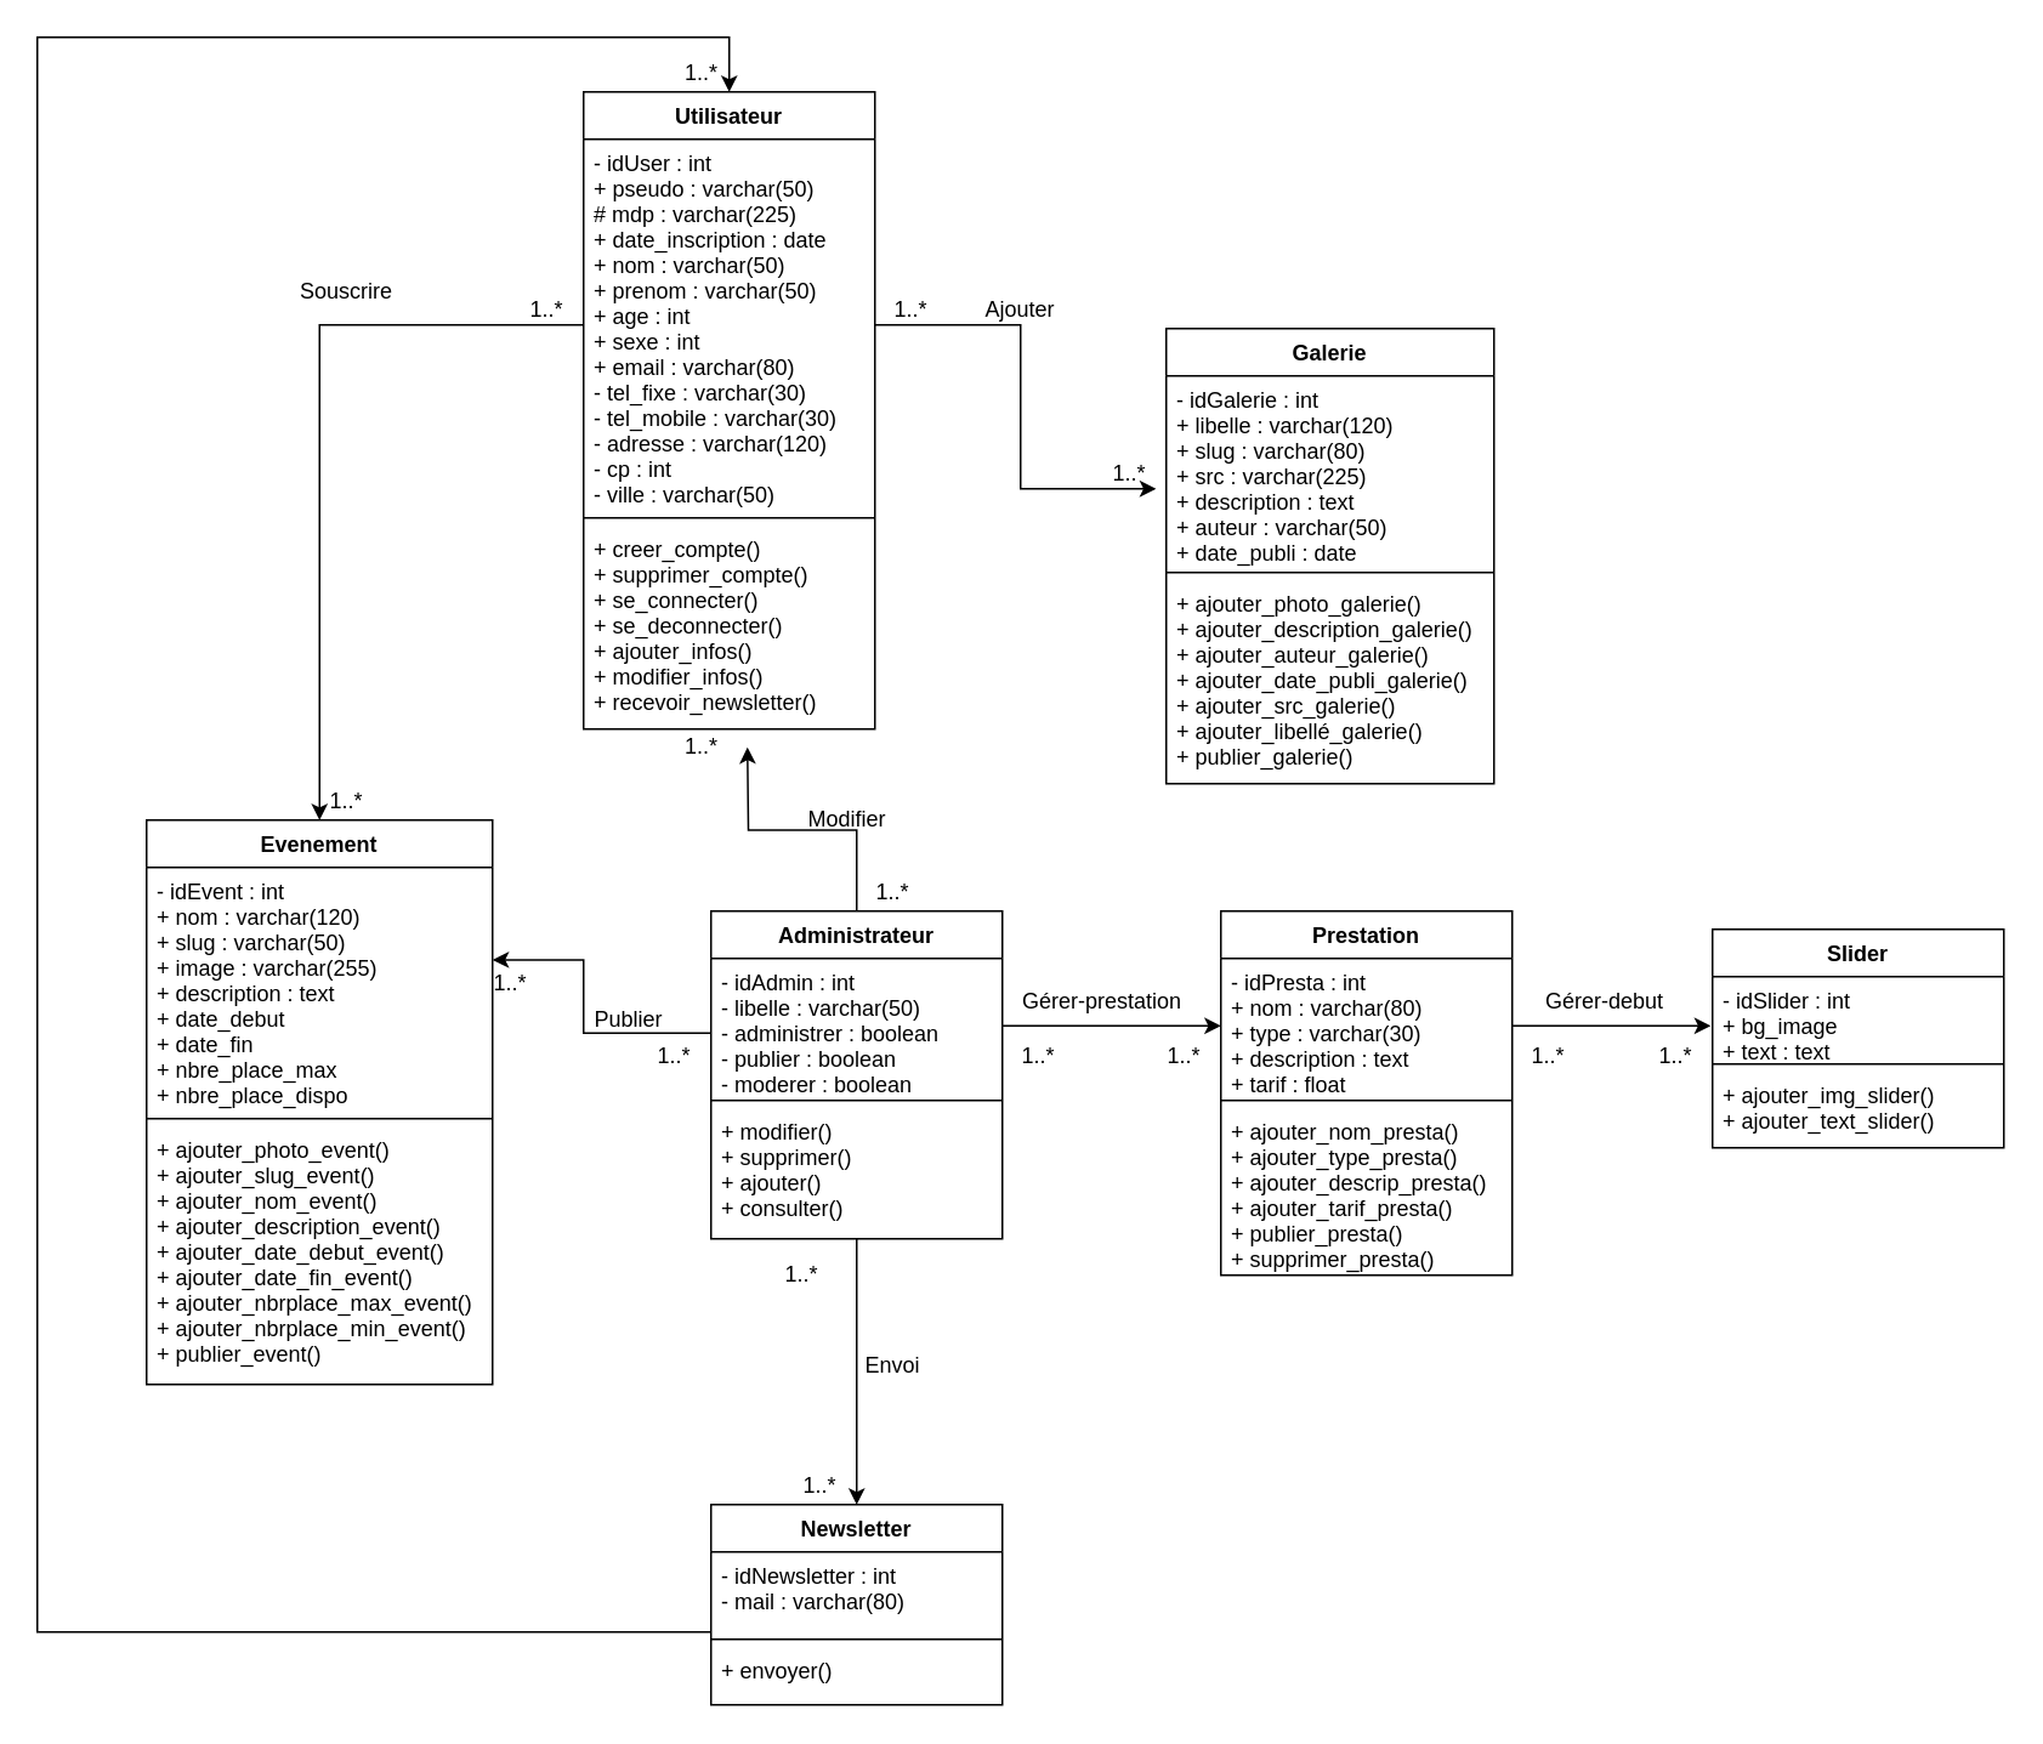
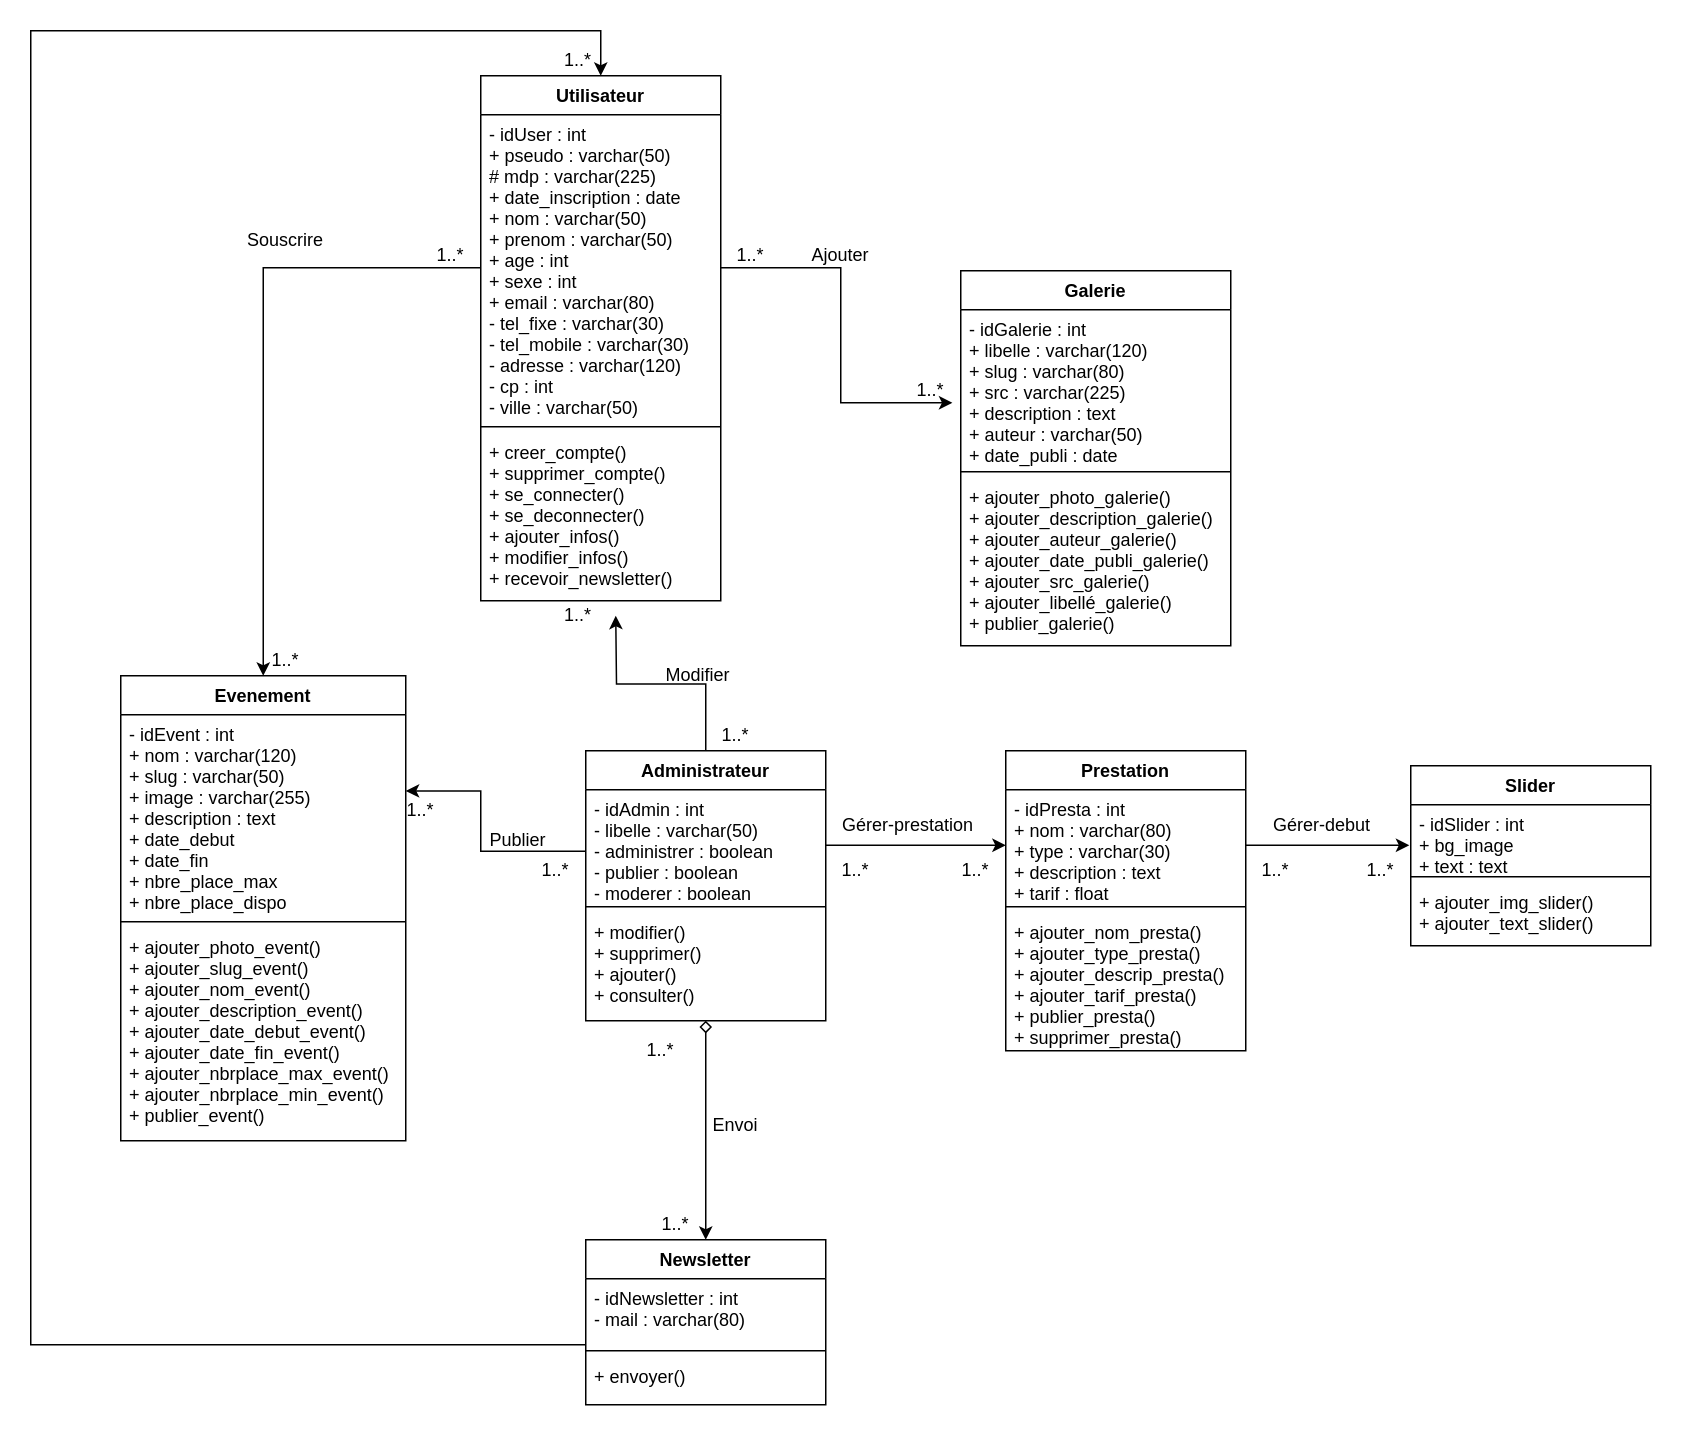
- <mxCell id="20" style="edgeStyle=orthogonalEdgeStyle;rounded=0;orthogonalLoop=1;jettySize=auto;html=1;entryX=0.5;entryY=1;entryDx=0;entryDy=0;startArrow=classic;startFill=1;endArrow=none;endFill=0;" parent="1" source="21" target="7" edge="1"><mxGeometry relative="1" as="geometry"><mxPoint x="470" y="640" as="targetPoint" /></mxGeometry></mxCell>
+ <mxCell id="20" style="edgeStyle=orthogonalEdgeStyle;rounded=0;orthogonalLoop=1;jettySize=auto;html=1;entryX=0.5;entryY=1;entryDx=0;entryDy=0;startArrow=classic;startFill=1;endArrow=diamond;endFill=0;" parent="1" source="21" target="7" edge="1"><mxGeometry relative="1" as="geometry"><mxPoint x="470" y="640" as="targetPoint" /></mxGeometry></mxCell>
